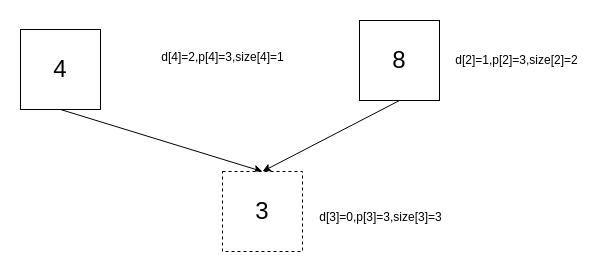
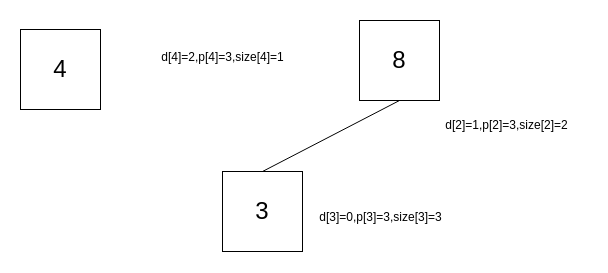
- <mxCell id="9" value="d[2]=1,p[2]=3,size[2]=2" style="text;html=1;align=center;verticalAlign=middle;resizable=0;points=[];autosize=1;strokeColor=none;fillColor=none;" vertex="1" parent="1"><mxGeometry x="446" y="47" width="140" height="26" as="geometry" /></mxCell>
+ <mxCell id="9" value="d[2]=1,p[2]=3,size[2]=2" style="text;html=1;align=center;verticalAlign=middle;resizable=0;points=[];autosize=1;strokeColor=none;fillColor=none;" vertex="1" parent="1"><mxGeometry x="436" y="112" width="140" height="26" as="geometry" /></mxCell>
- <mxCell id="4" style="rounded=0;orthogonalLoop=1;jettySize=auto;html=1;exitX=0.5;exitY=1;exitDx=0;exitDy=0;entryX=0.5;entryY=0;entryDx=0;entryDy=0;" edge="1" parent="1" source="5" target="6"><mxGeometry relative="1" as="geometry" /></mxCell>
- <mxCell id="2" style="rounded=0;orthogonalLoop=1;jettySize=auto;html=1;exitX=0.5;exitY=1;exitDx=0;exitDy=0;entryX=0.5;entryY=0;entryDx=0;entryDy=0;" edge="1" parent="1" source="3" target="6"><mxGeometry relative="1" as="geometry" /></mxCell>
+ <mxCell id="2" style="rounded=0;orthogonalLoop=1;jettySize=auto;html=1;exitX=0.5;exitY=1;exitDx=0;exitDy=0;entryX=0.5;entryY=0;entryDx=0;entryDy=0;endArrow=none;" edge="1" parent="1" source="3" target="6"><mxGeometry relative="1" as="geometry" /></mxCell>
- <mxCell id="6" value="&lt;span style=&quot;font-size: 24px;&quot;&gt;3&lt;/span&gt;" style="whiteSpace=wrap;html=1;aspect=fixed;dashed=1;" vertex="1" parent="1"><mxGeometry x="222" y="171" width="80" height="80" as="geometry" /></mxCell>
+ <mxCell id="6" value="&lt;span style=&quot;font-size: 24px;&quot;&gt;3&lt;/span&gt;" style="whiteSpace=wrap;html=1;aspect=fixed;" vertex="1" parent="1"><mxGeometry x="222" y="171" width="80" height="80" as="geometry" /></mxCell>
